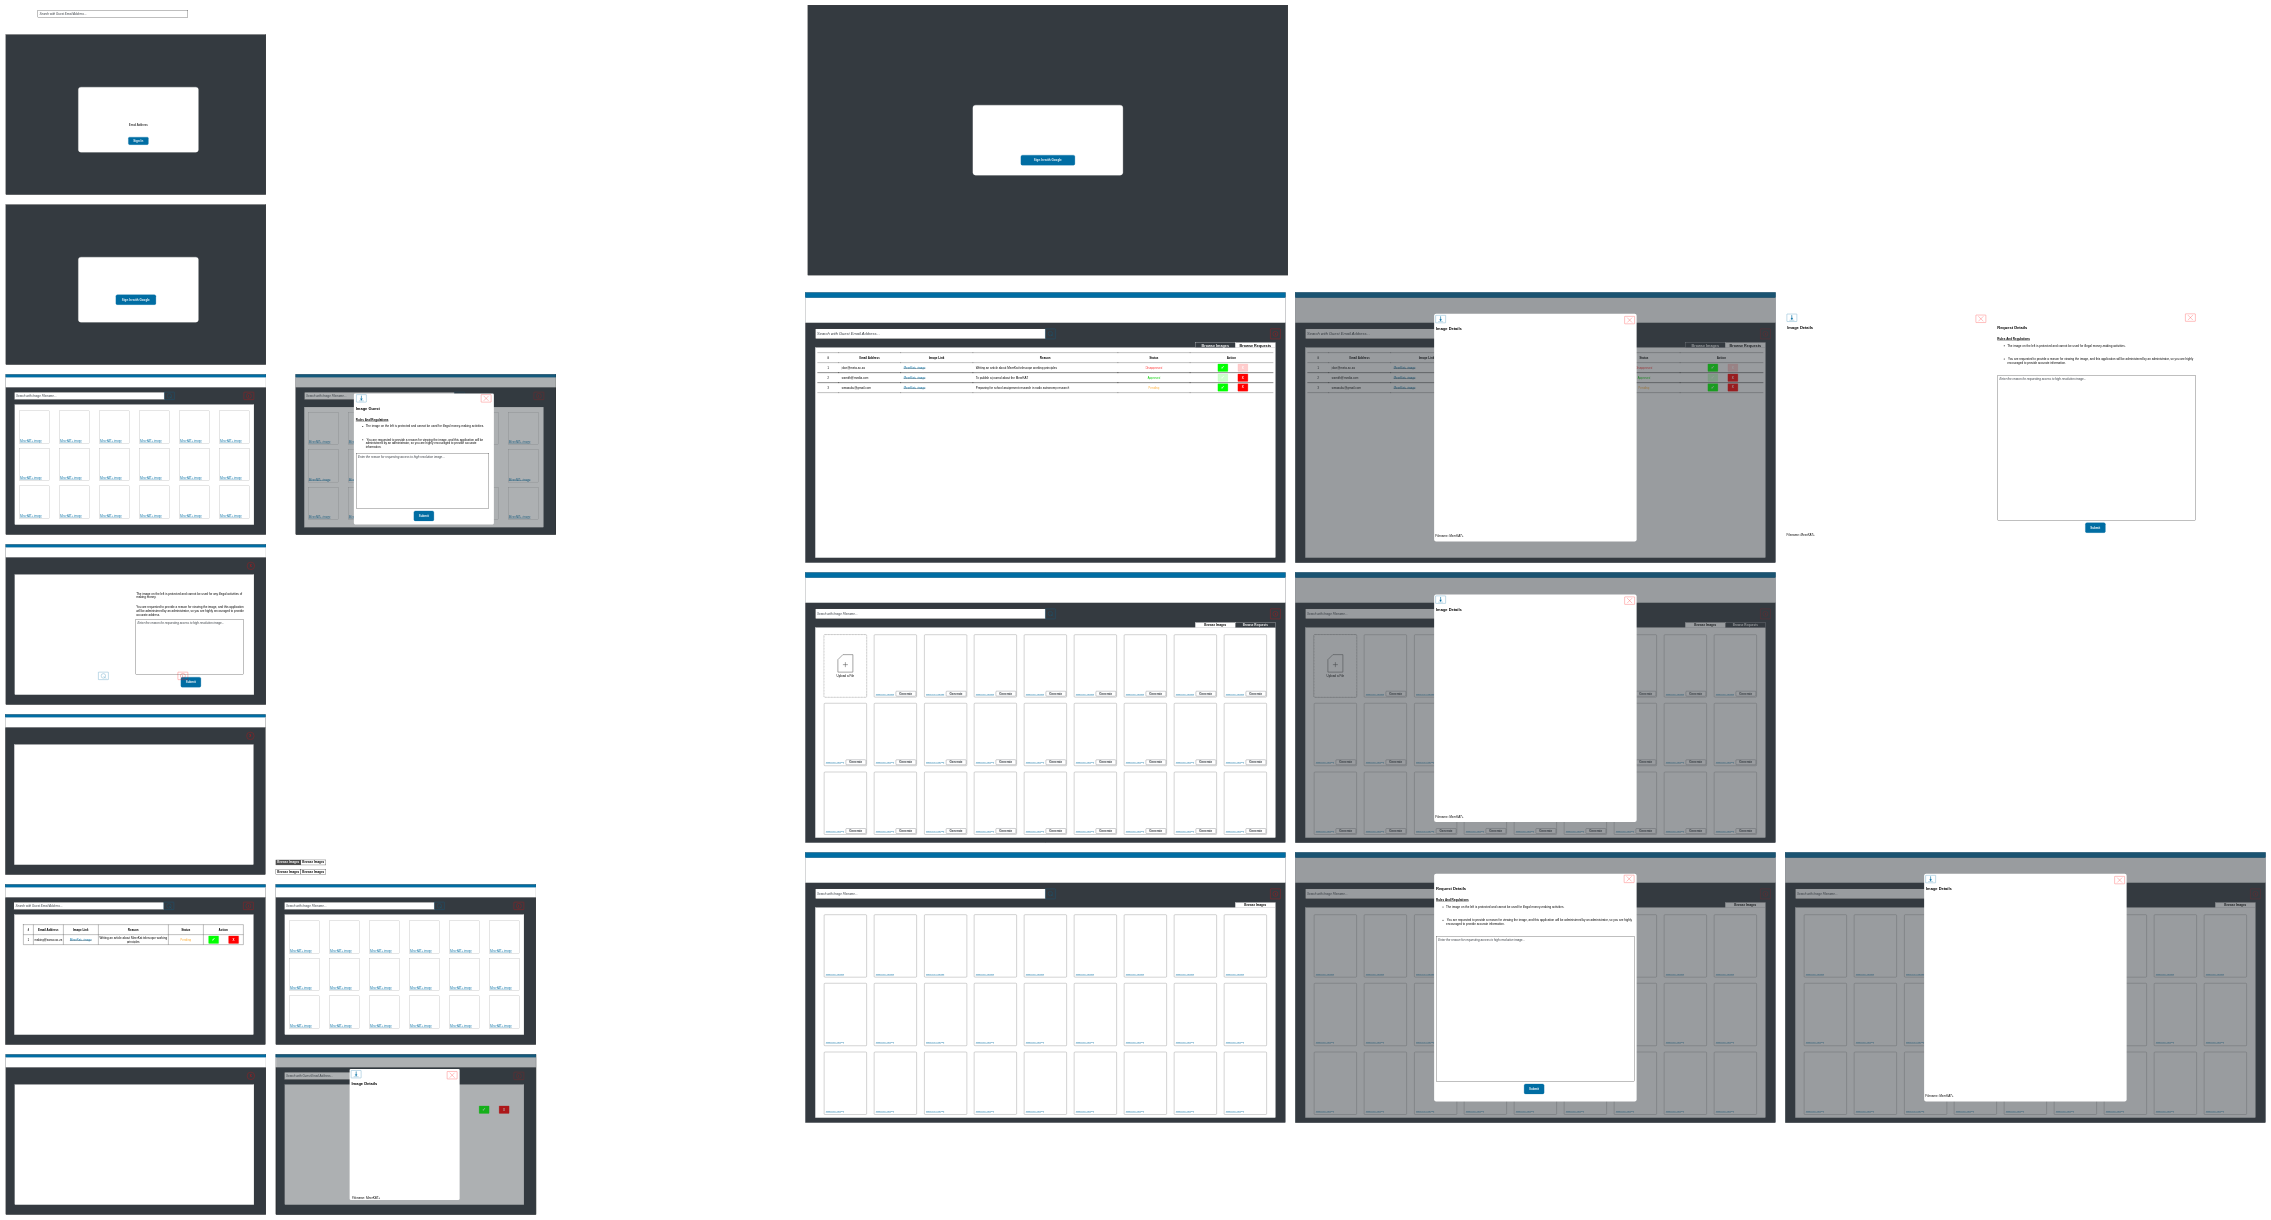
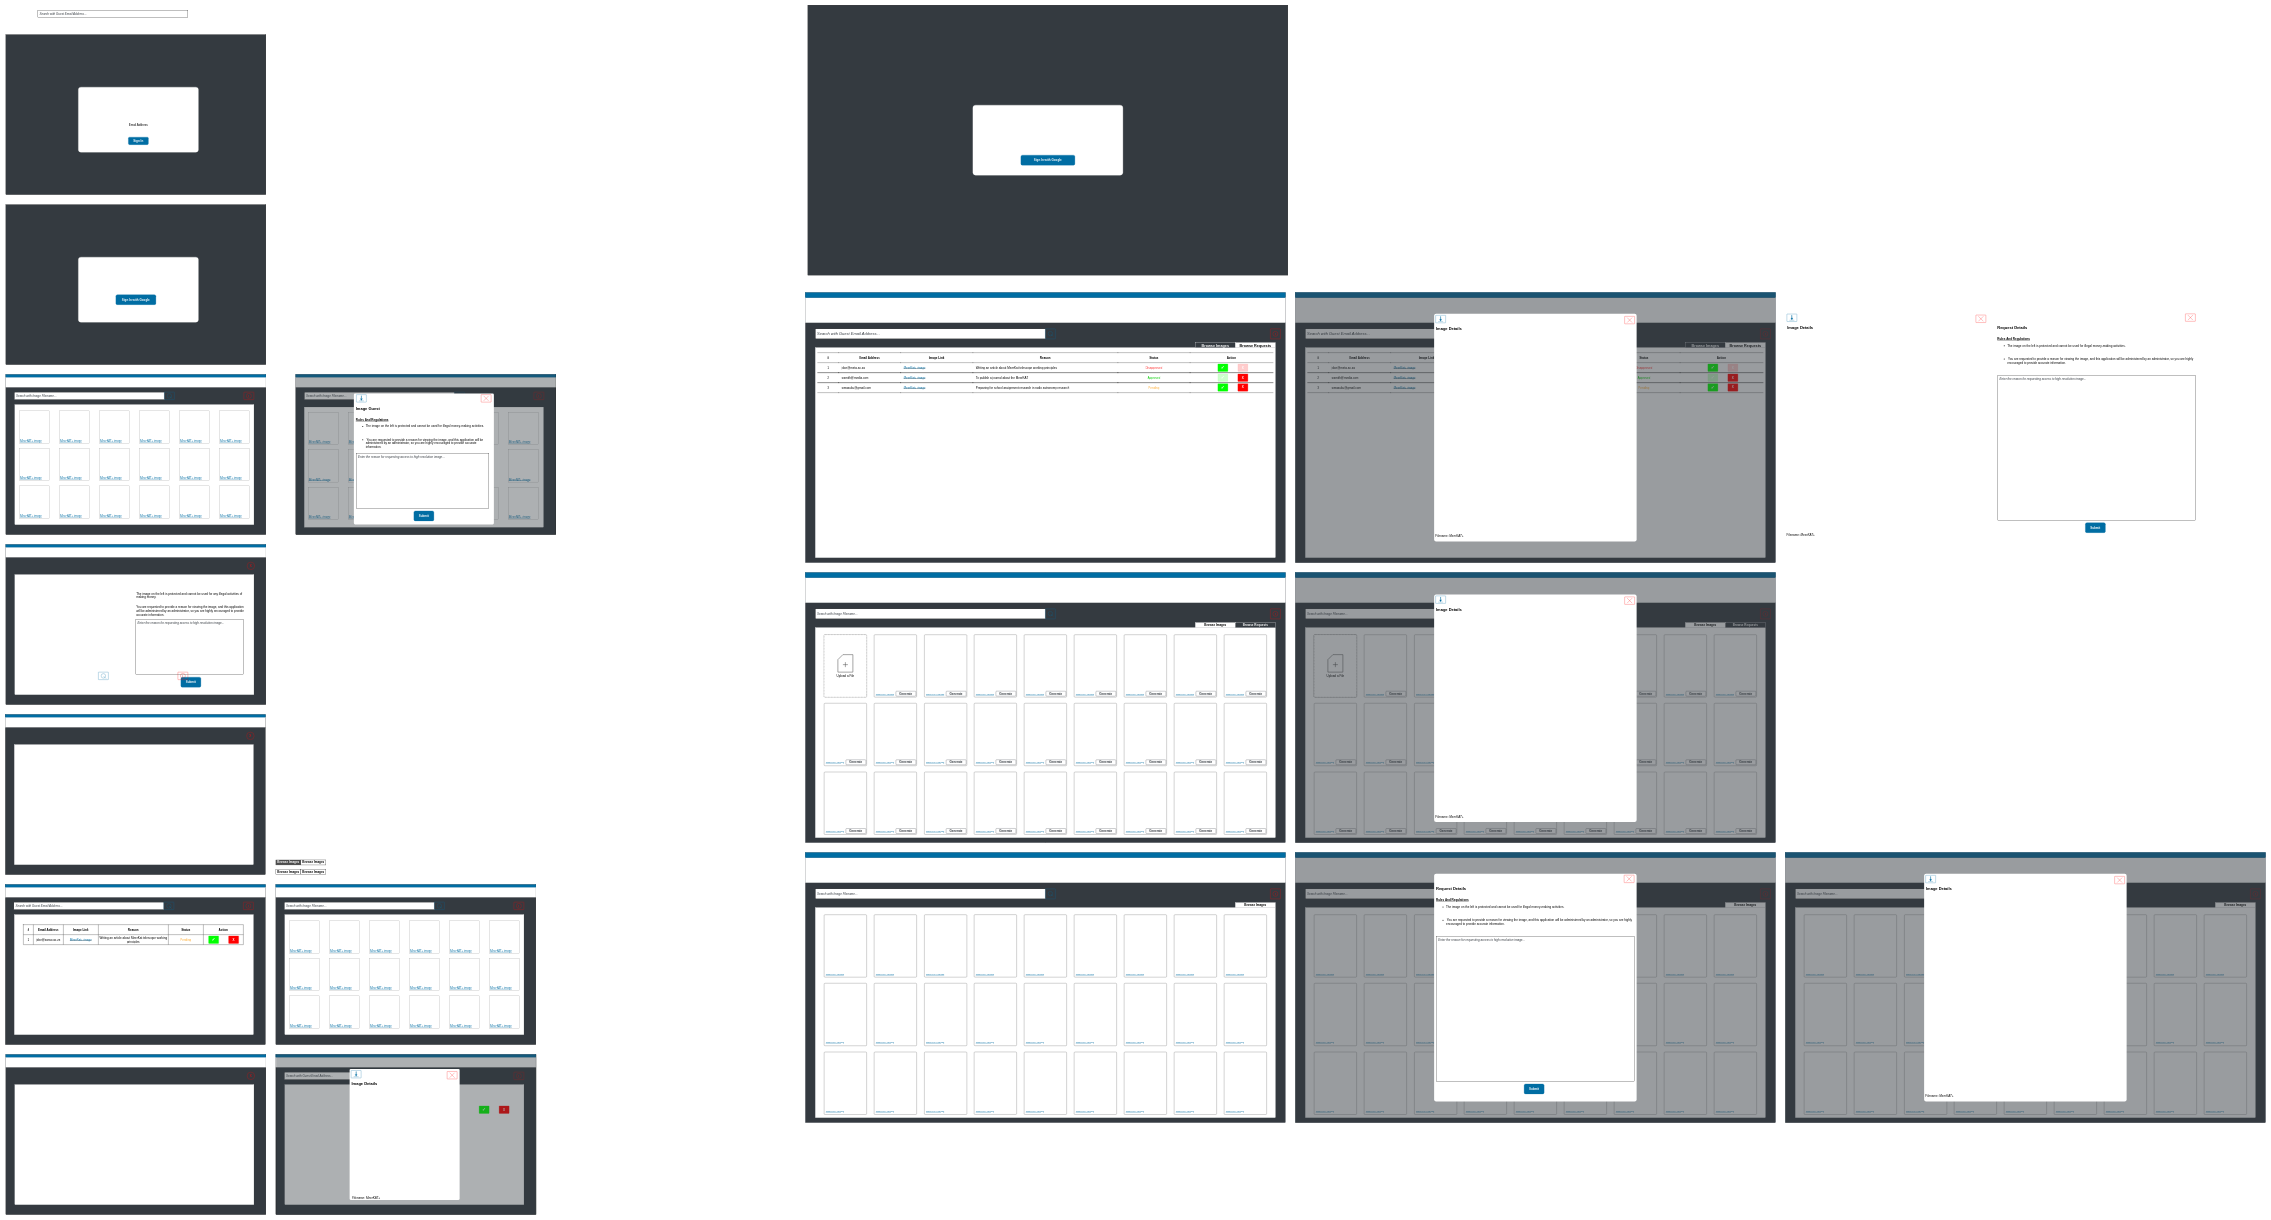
- <mxCell id="188" value="&lt;p style=&quot;font-size: 12px;&quot;&gt;&lt;font style=&quot;font-size: 12px;&quot;&gt;The image on the left is protected and cannot be used for any illegal activities of making money.&lt;/font&gt;&lt;/p&gt;&lt;p style=&quot;font-size: 12px;&quot;&gt;&lt;font style=&quot;font-size: 12px;&quot;&gt;&lt;br&gt; You are requested to provide a reason for viewing the image, and this application will be administered by an administrator, so you are highly encouraged to provide accurate address.&amp;nbsp;&lt;/font&gt;&lt;/p&gt;&lt;p style=&quot;font-size: 12px;&quot;&gt;&lt;font style=&quot;font-size: 12px;&quot;&gt;sa&lt;/font&gt;&lt;/p&gt;" style="text;html=1;strokeColor=none;fillColor=none;align=left;verticalAlign=top;whiteSpace=wrap;rounded=0;fontSize=26;fontColor=#000000;" parent="1" vertex="1"><mxGeometry x="542" y="2348" width="440" height="350" as="geometry" /></mxCell>
+ <mxCell id="188" value="&lt;p style=&quot;font-size: 12px;&quot;&gt;&lt;font style=&quot;font-size: 12px;&quot;&gt;The image on the left is protected and cannot be used for any illegal activities of making money.&lt;/font&gt;&lt;/p&gt;&lt;p style=&quot;font-size: 12px;&quot;&gt;&lt;font style=&quot;font-size: 12px;&quot;&gt;&lt;br&gt; You are requested to provide a reason for viewing the image, and this application will be administered by an administrator, so you are highly encouraged to provide accurate information.&amp;nbsp;&lt;/font&gt;&lt;/p&gt;&lt;p style=&quot;font-size: 12px;&quot;&gt;&lt;font style=&quot;font-size: 12px;&quot;&gt;sa&lt;/font&gt;&lt;/p&gt;" style="text;html=1;strokeColor=none;fillColor=none;align=left;verticalAlign=top;whiteSpace=wrap;rounded=0;fontSize=26;fontColor=#000000;" parent="1" vertex="1"><mxGeometry x="542" y="2348" width="440" height="350" as="geometry" /></mxCell>
- <mxCell id="209" value="making@sarao.ac.za" style="shape=partialRectangle;html=1;whiteSpace=wrap;connectable=0;overflow=hidden;fillColor=none;top=0;left=0;bottom=0;right=0;pointerEvents=1;strokeColor=#006DA3;fontSize=12;fontColor=#000000;" parent="207" vertex="1"><mxGeometry x="40" width="120" height="40" as="geometry"><mxRectangle width="120" height="40" as="alternateBounds" /></mxGeometry></mxCell>
+ <mxCell id="209" value="jdoe@sarao.ac.za" style="shape=partialRectangle;html=1;whiteSpace=wrap;connectable=0;overflow=hidden;fillColor=none;top=0;left=0;bottom=0;right=0;pointerEvents=1;strokeColor=#006DA3;fontSize=12;fontColor=#000000;" parent="207" vertex="1"><mxGeometry x="40" width="120" height="40" as="geometry"><mxRectangle width="120" height="40" as="alternateBounds" /></mxGeometry></mxCell>
